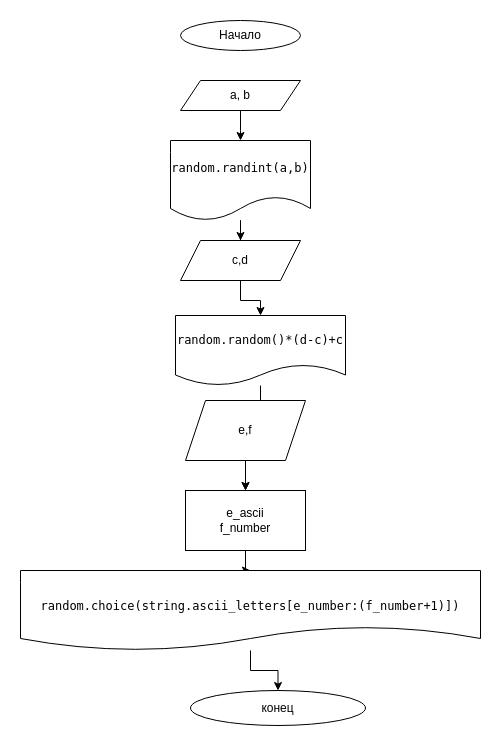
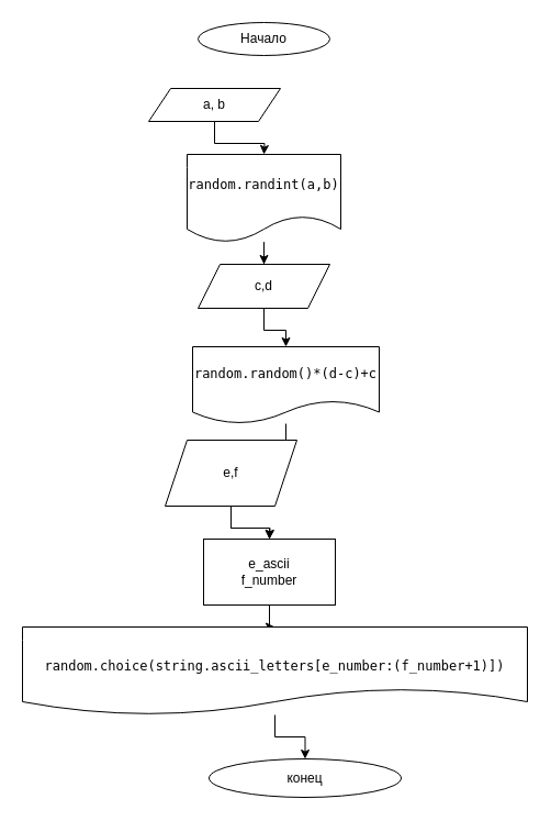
- <mxCell id="4" value="a, b" style="shape=parallelogram;perimeter=parallelogramPerimeter;whiteSpace=wrap;html=1;fixedSize=1;" vertex="1" parent="1"><mxGeometry x="180" y="80" width="120" height="30" as="geometry" /></mxCell>
+ <mxCell id="4" value="a, b" style="shape=parallelogram;perimeter=parallelogramPerimeter;whiteSpace=wrap;html=1;fixedSize=1;" vertex="1" parent="1"><mxGeometry x="135" y="80" width="120" height="30" as="geometry" /></mxCell>
- <mxCell id="13" value="e,f" style="shape=parallelogram;perimeter=parallelogramPerimeter;whiteSpace=wrap;html=1;fixedSize=1;" vertex="1" parent="1"><mxGeometry x="185" y="400" width="120" height="60" as="geometry" /></mxCell>
+ <mxCell id="13" value="e,f" style="shape=parallelogram;perimeter=parallelogramPerimeter;whiteSpace=wrap;html=1;fixedSize=1;" vertex="1" parent="1"><mxGeometry x="150" y="400" width="120" height="60" as="geometry" /></mxCell>
